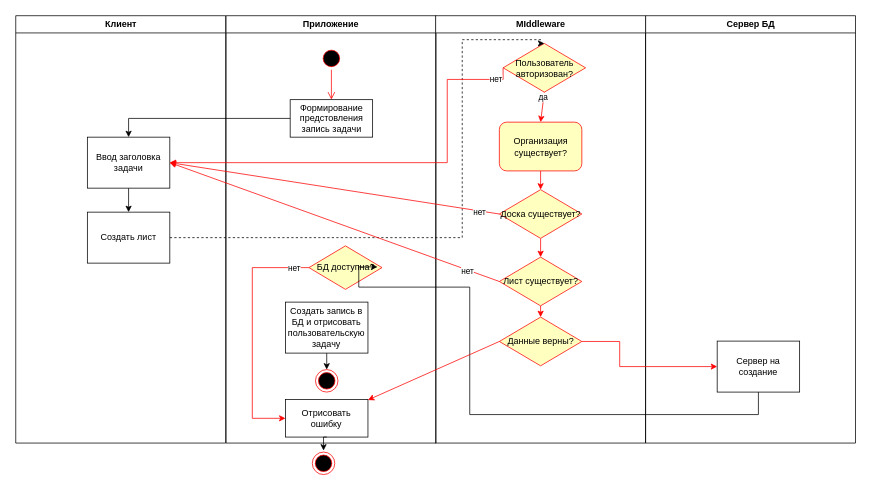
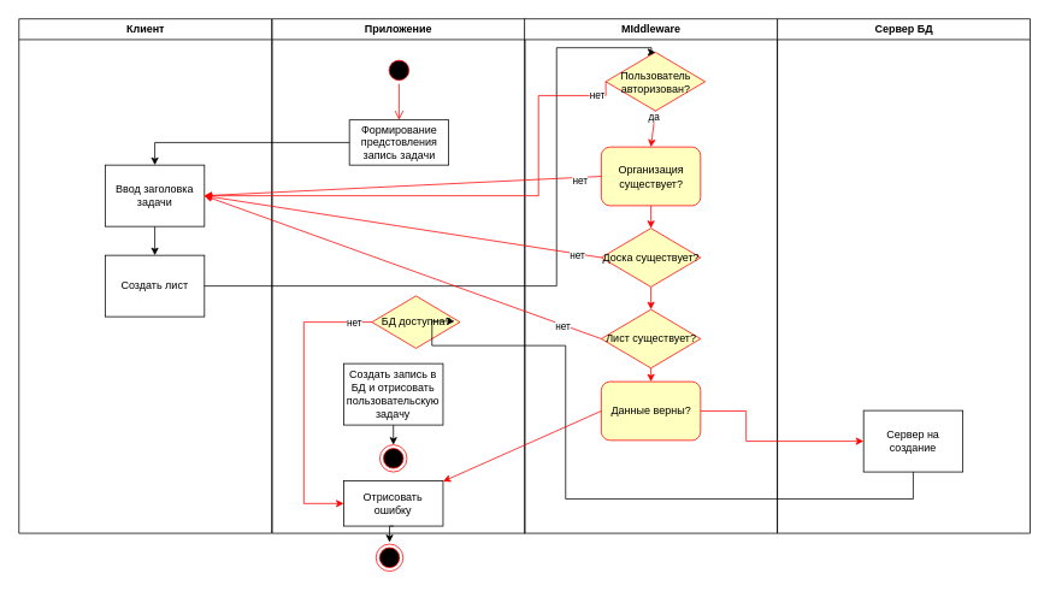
- <mxCell id="31" style="edgeStyle=orthogonalEdgeStyle;rounded=0;orthogonalLoop=1;jettySize=auto;html=1;exitX=1;exitY=0.5;exitDx=0;exitDy=0;entryX=0.5;entryY=0;entryDx=0;entryDy=0;dashed=1;" parent="1" source="5" target="23" edge="1"><mxGeometry relative="1" as="geometry"><Array as="points"><mxPoint x="616" y="316" /><mxPoint x="616" y="52" /><mxPoint x="721" y="52" /></Array></mxGeometry></mxCell>
+ <mxCell id="31" style="edgeStyle=orthogonalEdgeStyle;rounded=0;orthogonalLoop=1;jettySize=auto;html=1;exitX=1;exitY=0.5;exitDx=0;exitDy=0;entryX=0.5;entryY=0;entryDx=0;entryDy=0;" parent="1" source="5" target="23" edge="1"><mxGeometry relative="1" as="geometry"><Array as="points"><mxPoint x="616" y="316" /><mxPoint x="616" y="52" /><mxPoint x="721" y="52" /></Array></mxGeometry></mxCell>
+ <mxCell id="34" style="rounded=0;orthogonalLoop=1;jettySize=auto;html=1;exitX=0;exitY=0.5;exitDx=0;exitDy=0;entryX=1;entryY=0.5;entryDx=0;entryDy=0;strokeColor=#FF0000;" parent="1" source="25" target="4" edge="1"><mxGeometry relative="1" as="geometry" /></mxCell>
+ <mxCell id="35" value="нет" style="edgeLabel;html=1;align=center;verticalAlign=middle;resizable=0;points=[];" parent="34" vertex="1" connectable="0"><mxGeometry x="-0.887" y="3" relative="1" as="geometry"><mxPoint x="1" y="1" as="offset" /></mxGeometry></mxCell>
- <mxCell id="30" value="Данные верны?" style="rhombus;whiteSpace=wrap;html=1;fontColor=#000000;fillColor=#ffffc0;strokeColor=#ff0000;" vertex="1" parent="20"><mxGeometry x="85" y="402" width="110" height="65" as="geometry" /></mxCell>
+ <mxCell id="30" value="Данные верны?" style="whiteSpace=wrap;html=1;fontColor=#000000;fillColor=#ffffc0;strokeColor=#ff0000;rounded=1;" vertex="1" parent="20"><mxGeometry x="85" y="402" width="110" height="65" as="geometry" /></mxCell>
